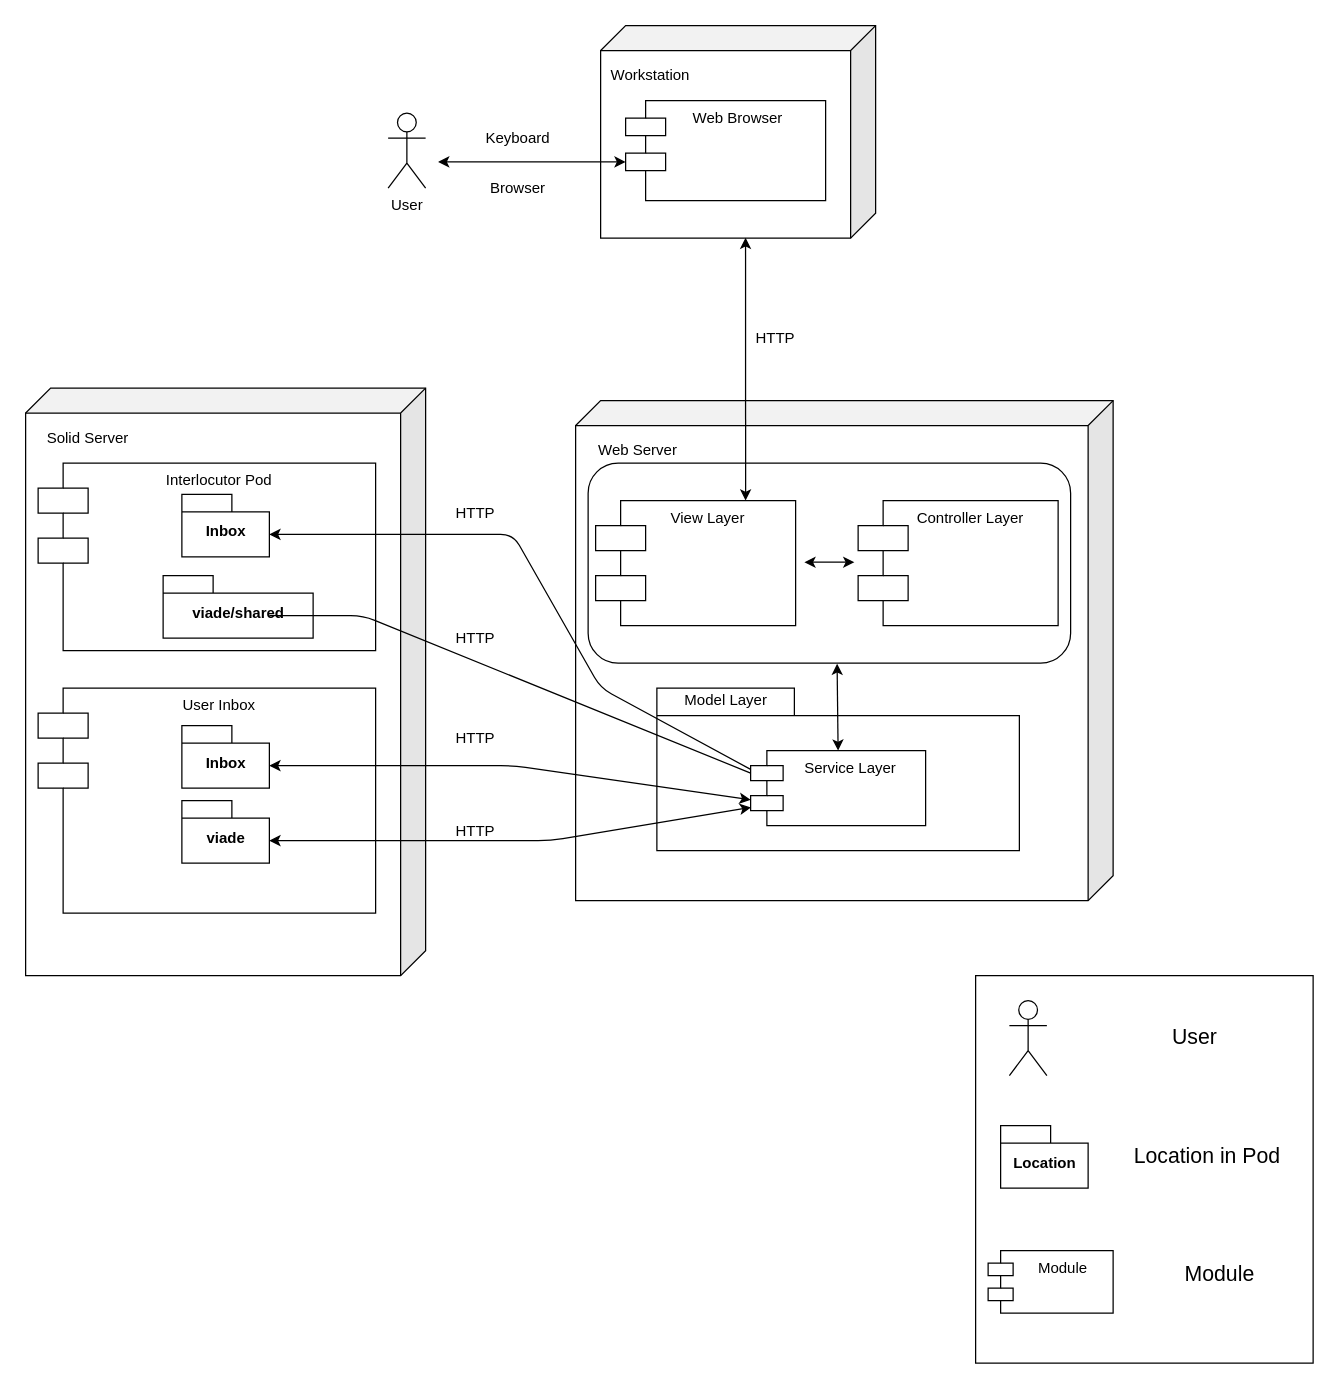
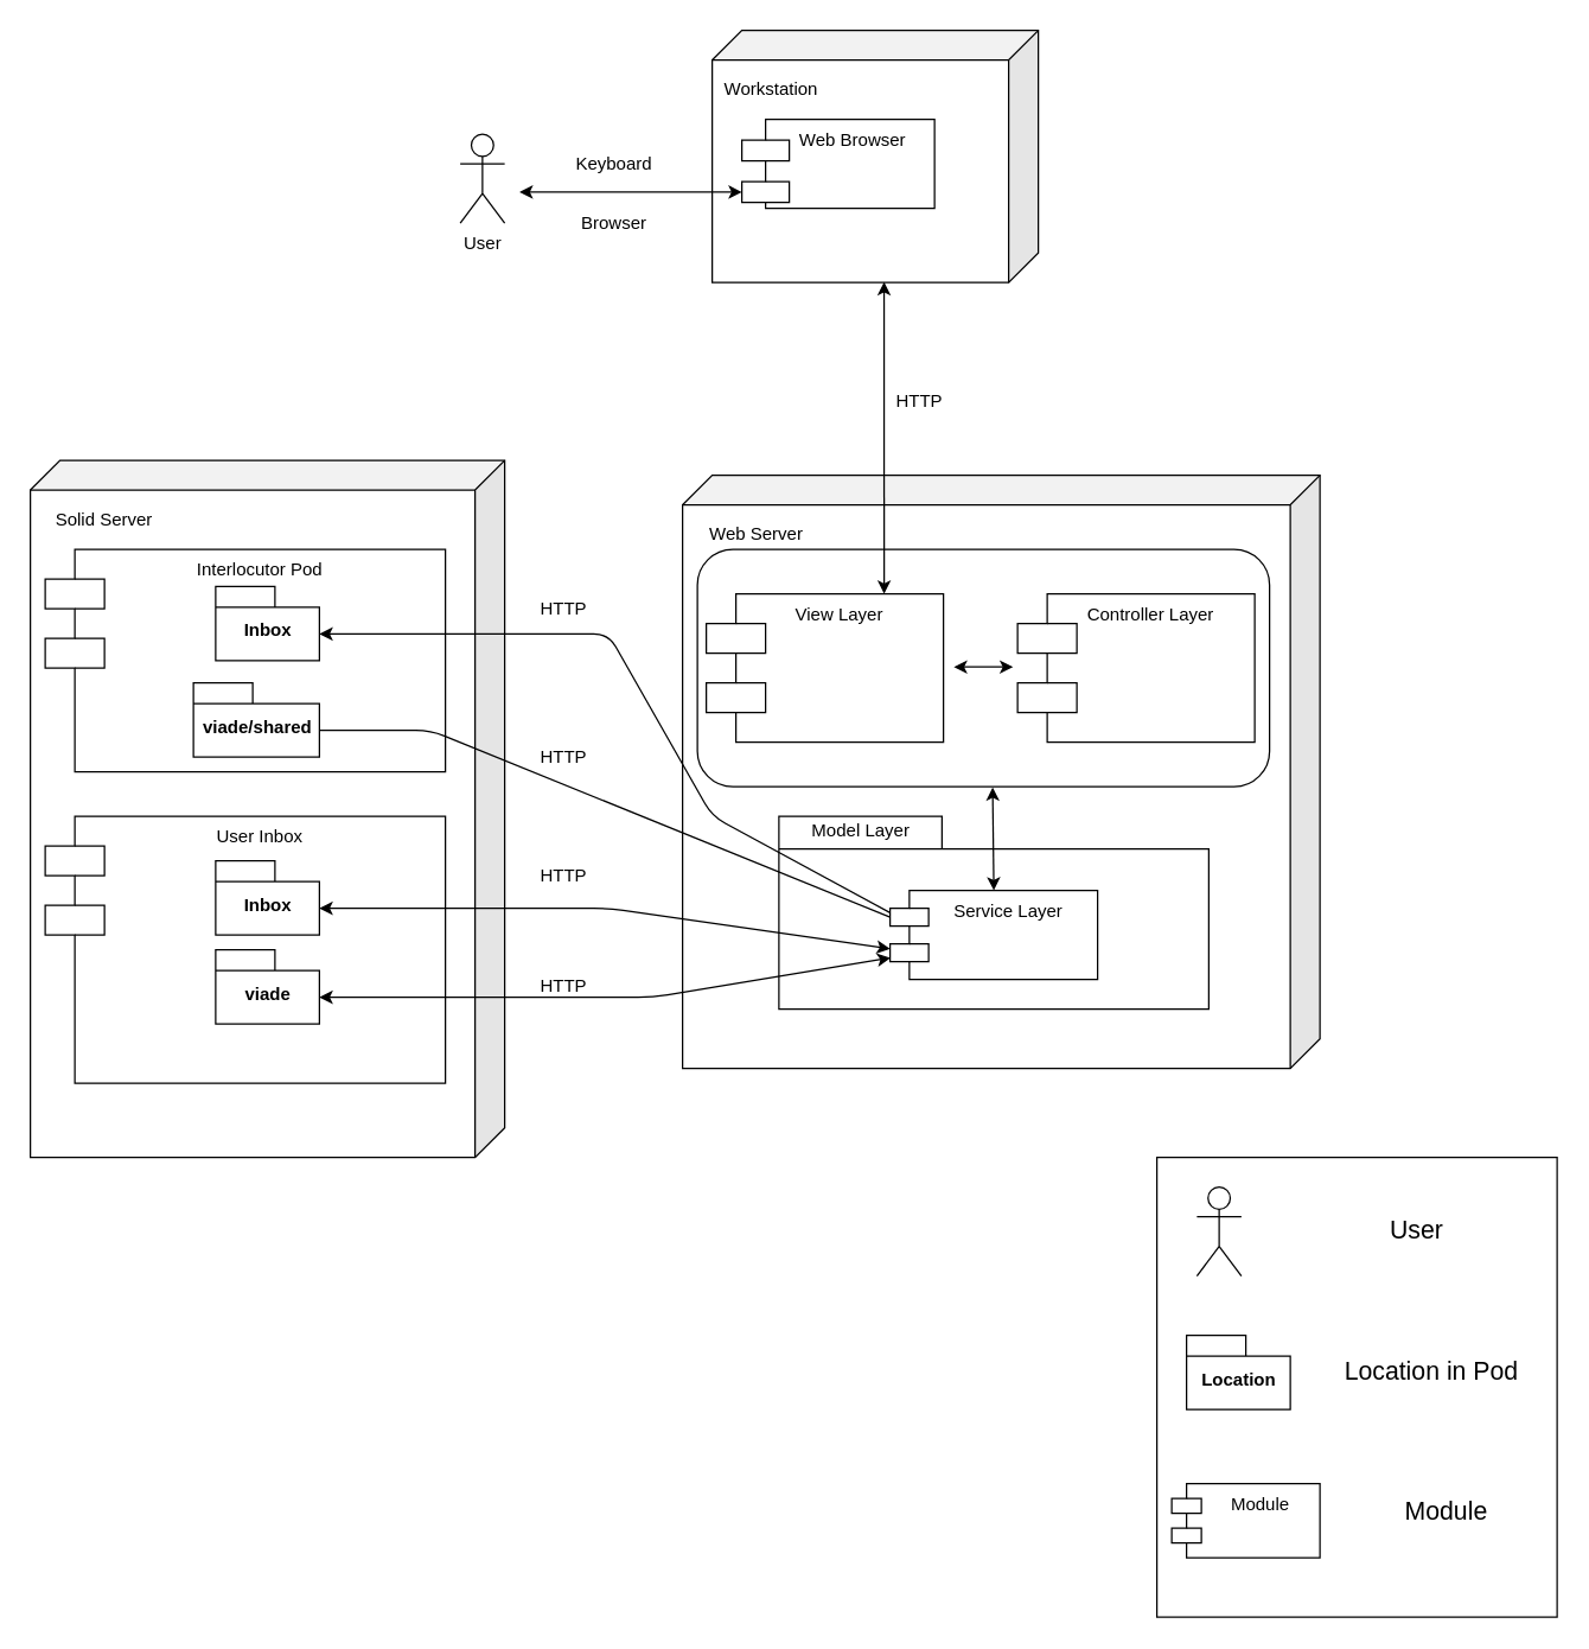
- <mxCell id="27" value="Web Browser" style="shape=module;align=left;spacingLeft=20;align=center;verticalAlign=top;jettyWidth=32;jettyHeight=14;" parent="1" vertex="1"><mxGeometry x="500" y="80" width="160" height="80" as="geometry" /></mxCell>
+ <mxCell id="27" value="Web Browser" style="shape=module;align=left;spacingLeft=20;align=center;verticalAlign=top;jettyWidth=32;jettyHeight=14;" parent="1" vertex="1"><mxGeometry x="500" y="80" width="130" height="60" as="geometry" /></mxCell>
- <mxCell id="15" value="viade/shared" style="shape=folder;fontStyle=1;spacingTop=10;tabWidth=40;tabHeight=14;tabPosition=left;html=1;" parent="1" vertex="1"><mxGeometry x="130" y="460" width="120" height="50" as="geometry" /></mxCell>
+ <mxCell id="15" value="viade/shared" style="shape=folder;fontStyle=1;spacingTop=10;tabWidth=40;tabHeight=14;tabPosition=left;html=1;" parent="1" vertex="1"><mxGeometry x="130" y="460" width="85" height="50" as="geometry" /></mxCell>
